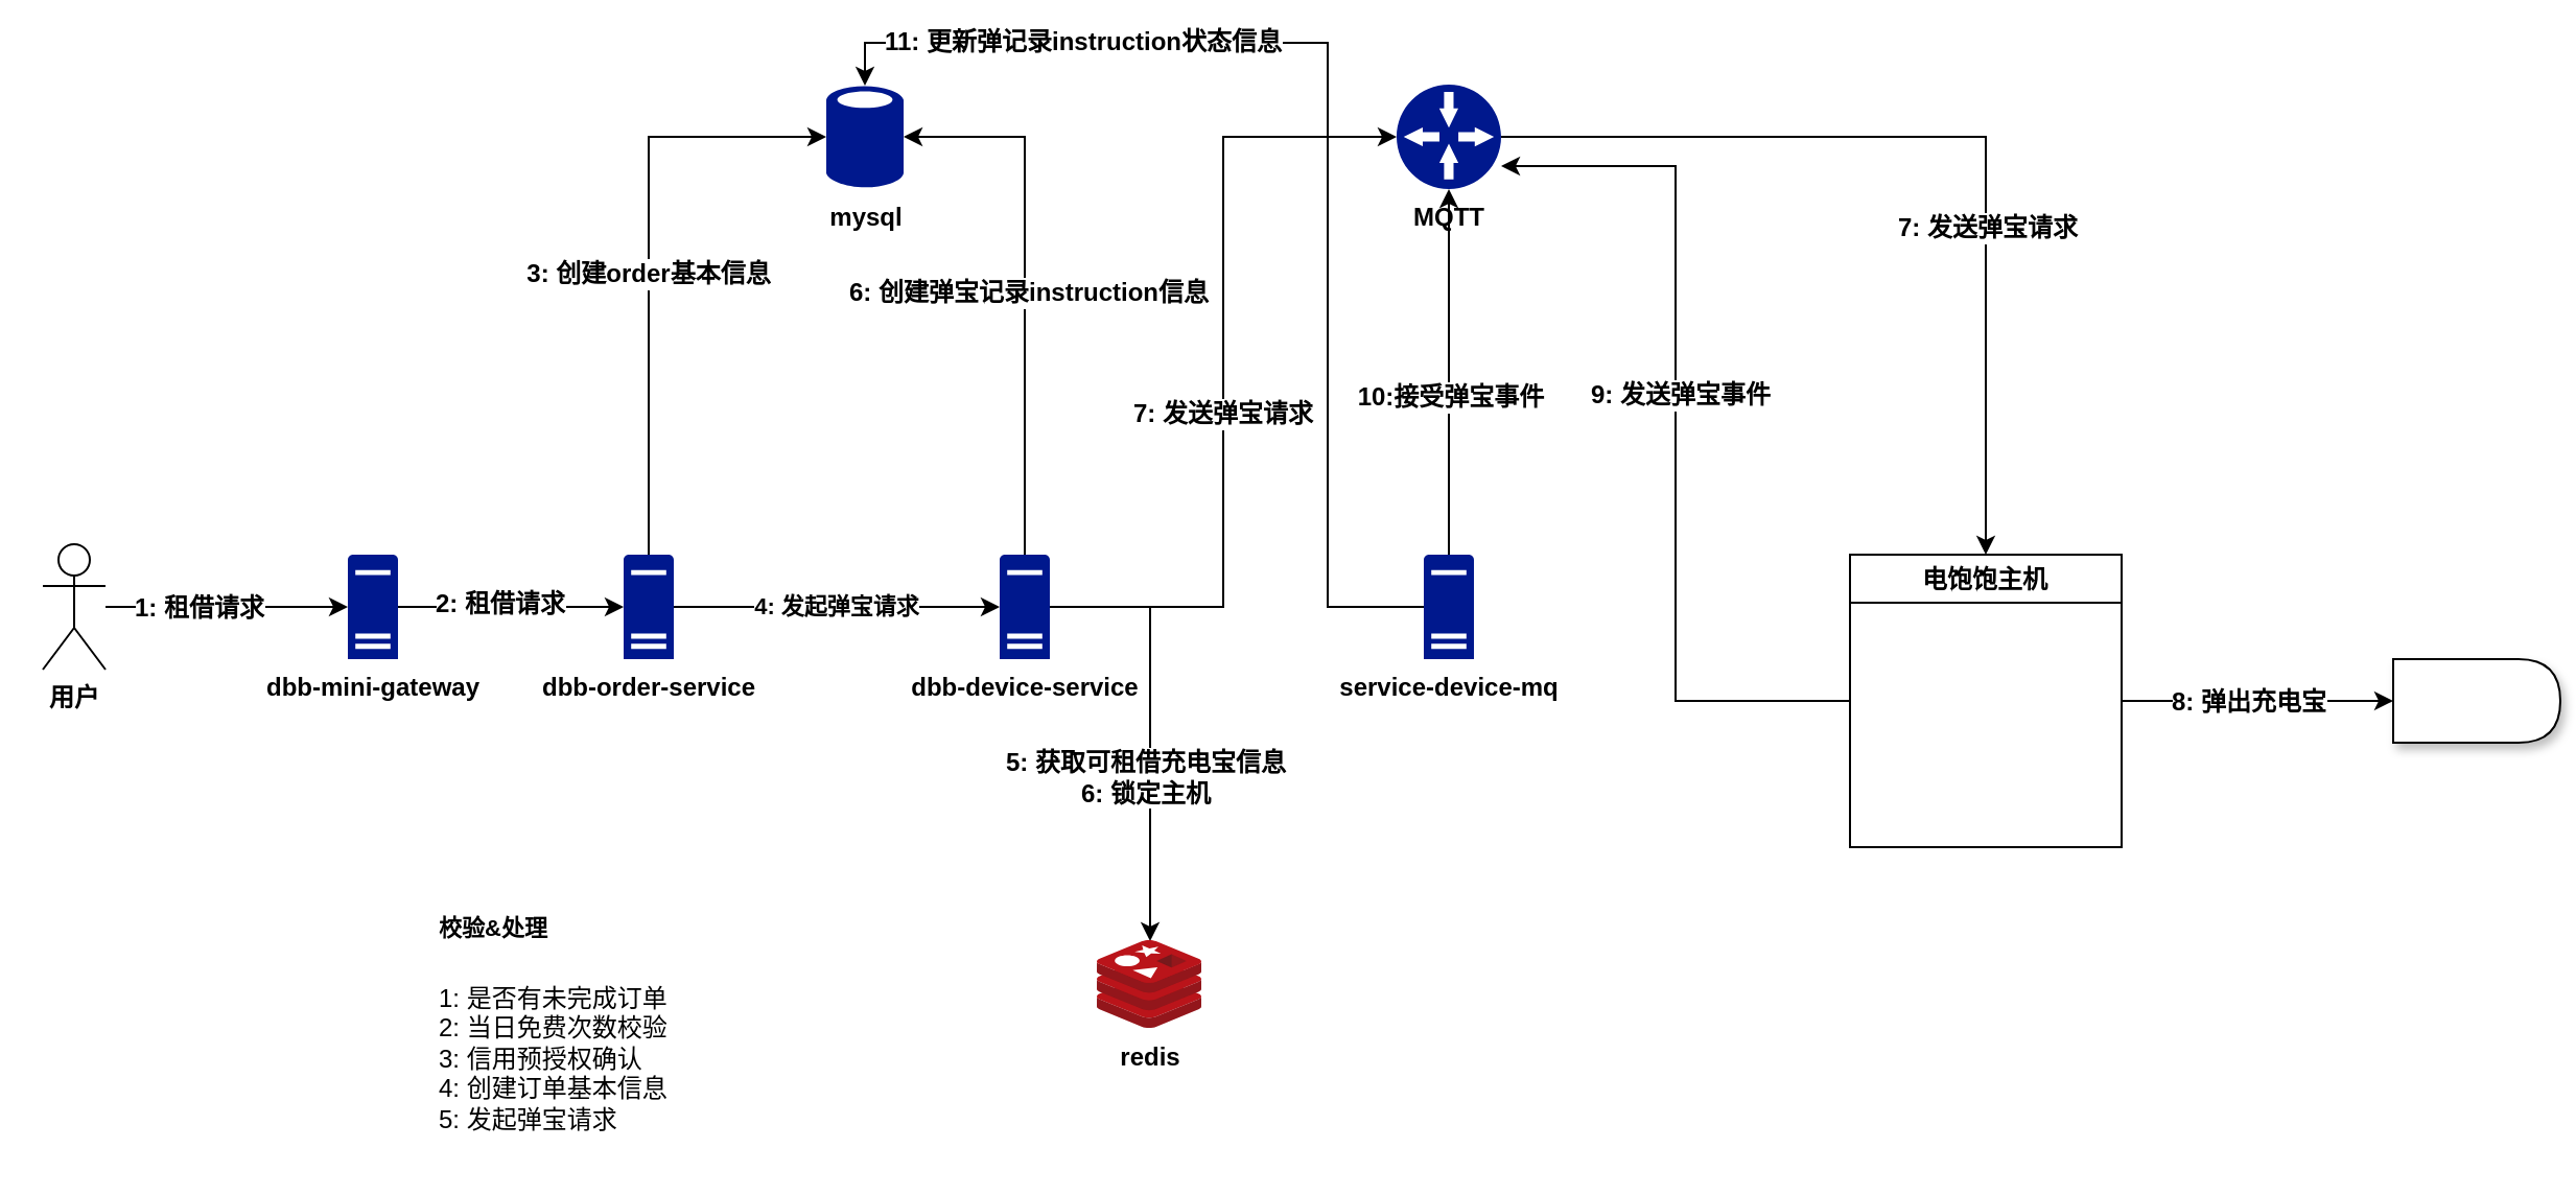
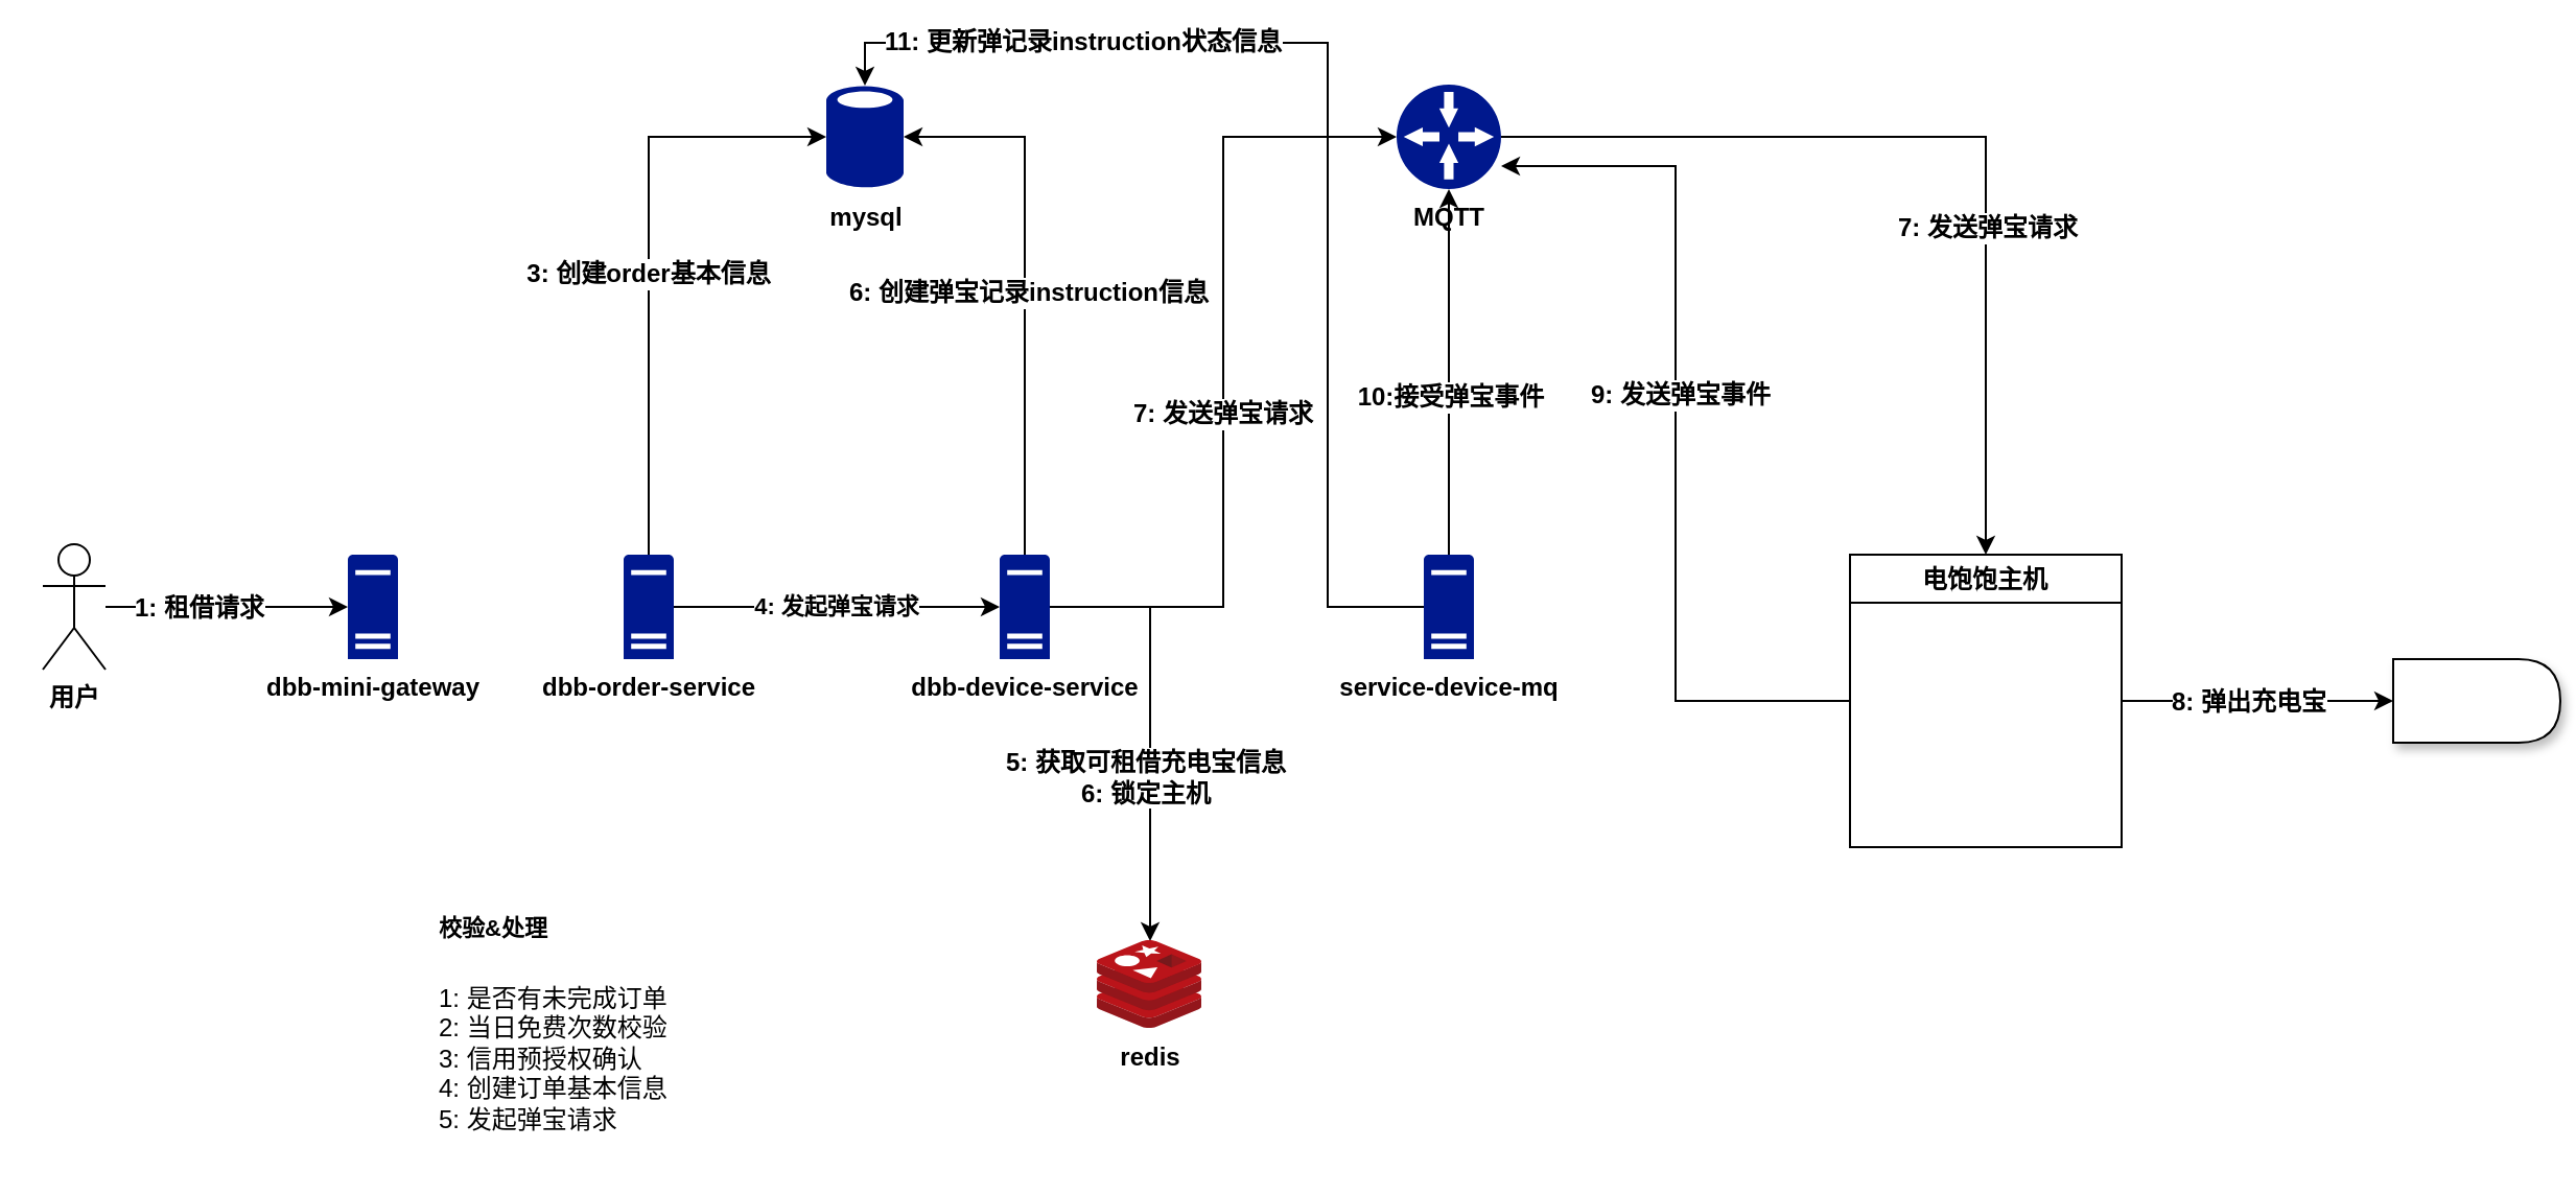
- <mxCell id="25" style="edgeStyle=orthogonalEdgeStyle;rounded=0;orthogonalLoop=1;jettySize=auto;html=1;entryX=0;entryY=0.5;entryDx=0;entryDy=0;entryPerimeter=0;" edge="1" parent="1" source="27" target="17"><mxGeometry relative="1" as="geometry" /></mxCell>
- <mxCell id="26" value="2: 租借请求" style="text;html=1;resizable=0;points=[];align=center;verticalAlign=middle;labelBackgroundColor=#ffffff;fontStyle=1" vertex="1" connectable="0" parent="25"><mxGeometry x="-0.222" y="2" relative="1" as="geometry"><mxPoint x="6" as="offset" /></mxGeometry></mxCell>
